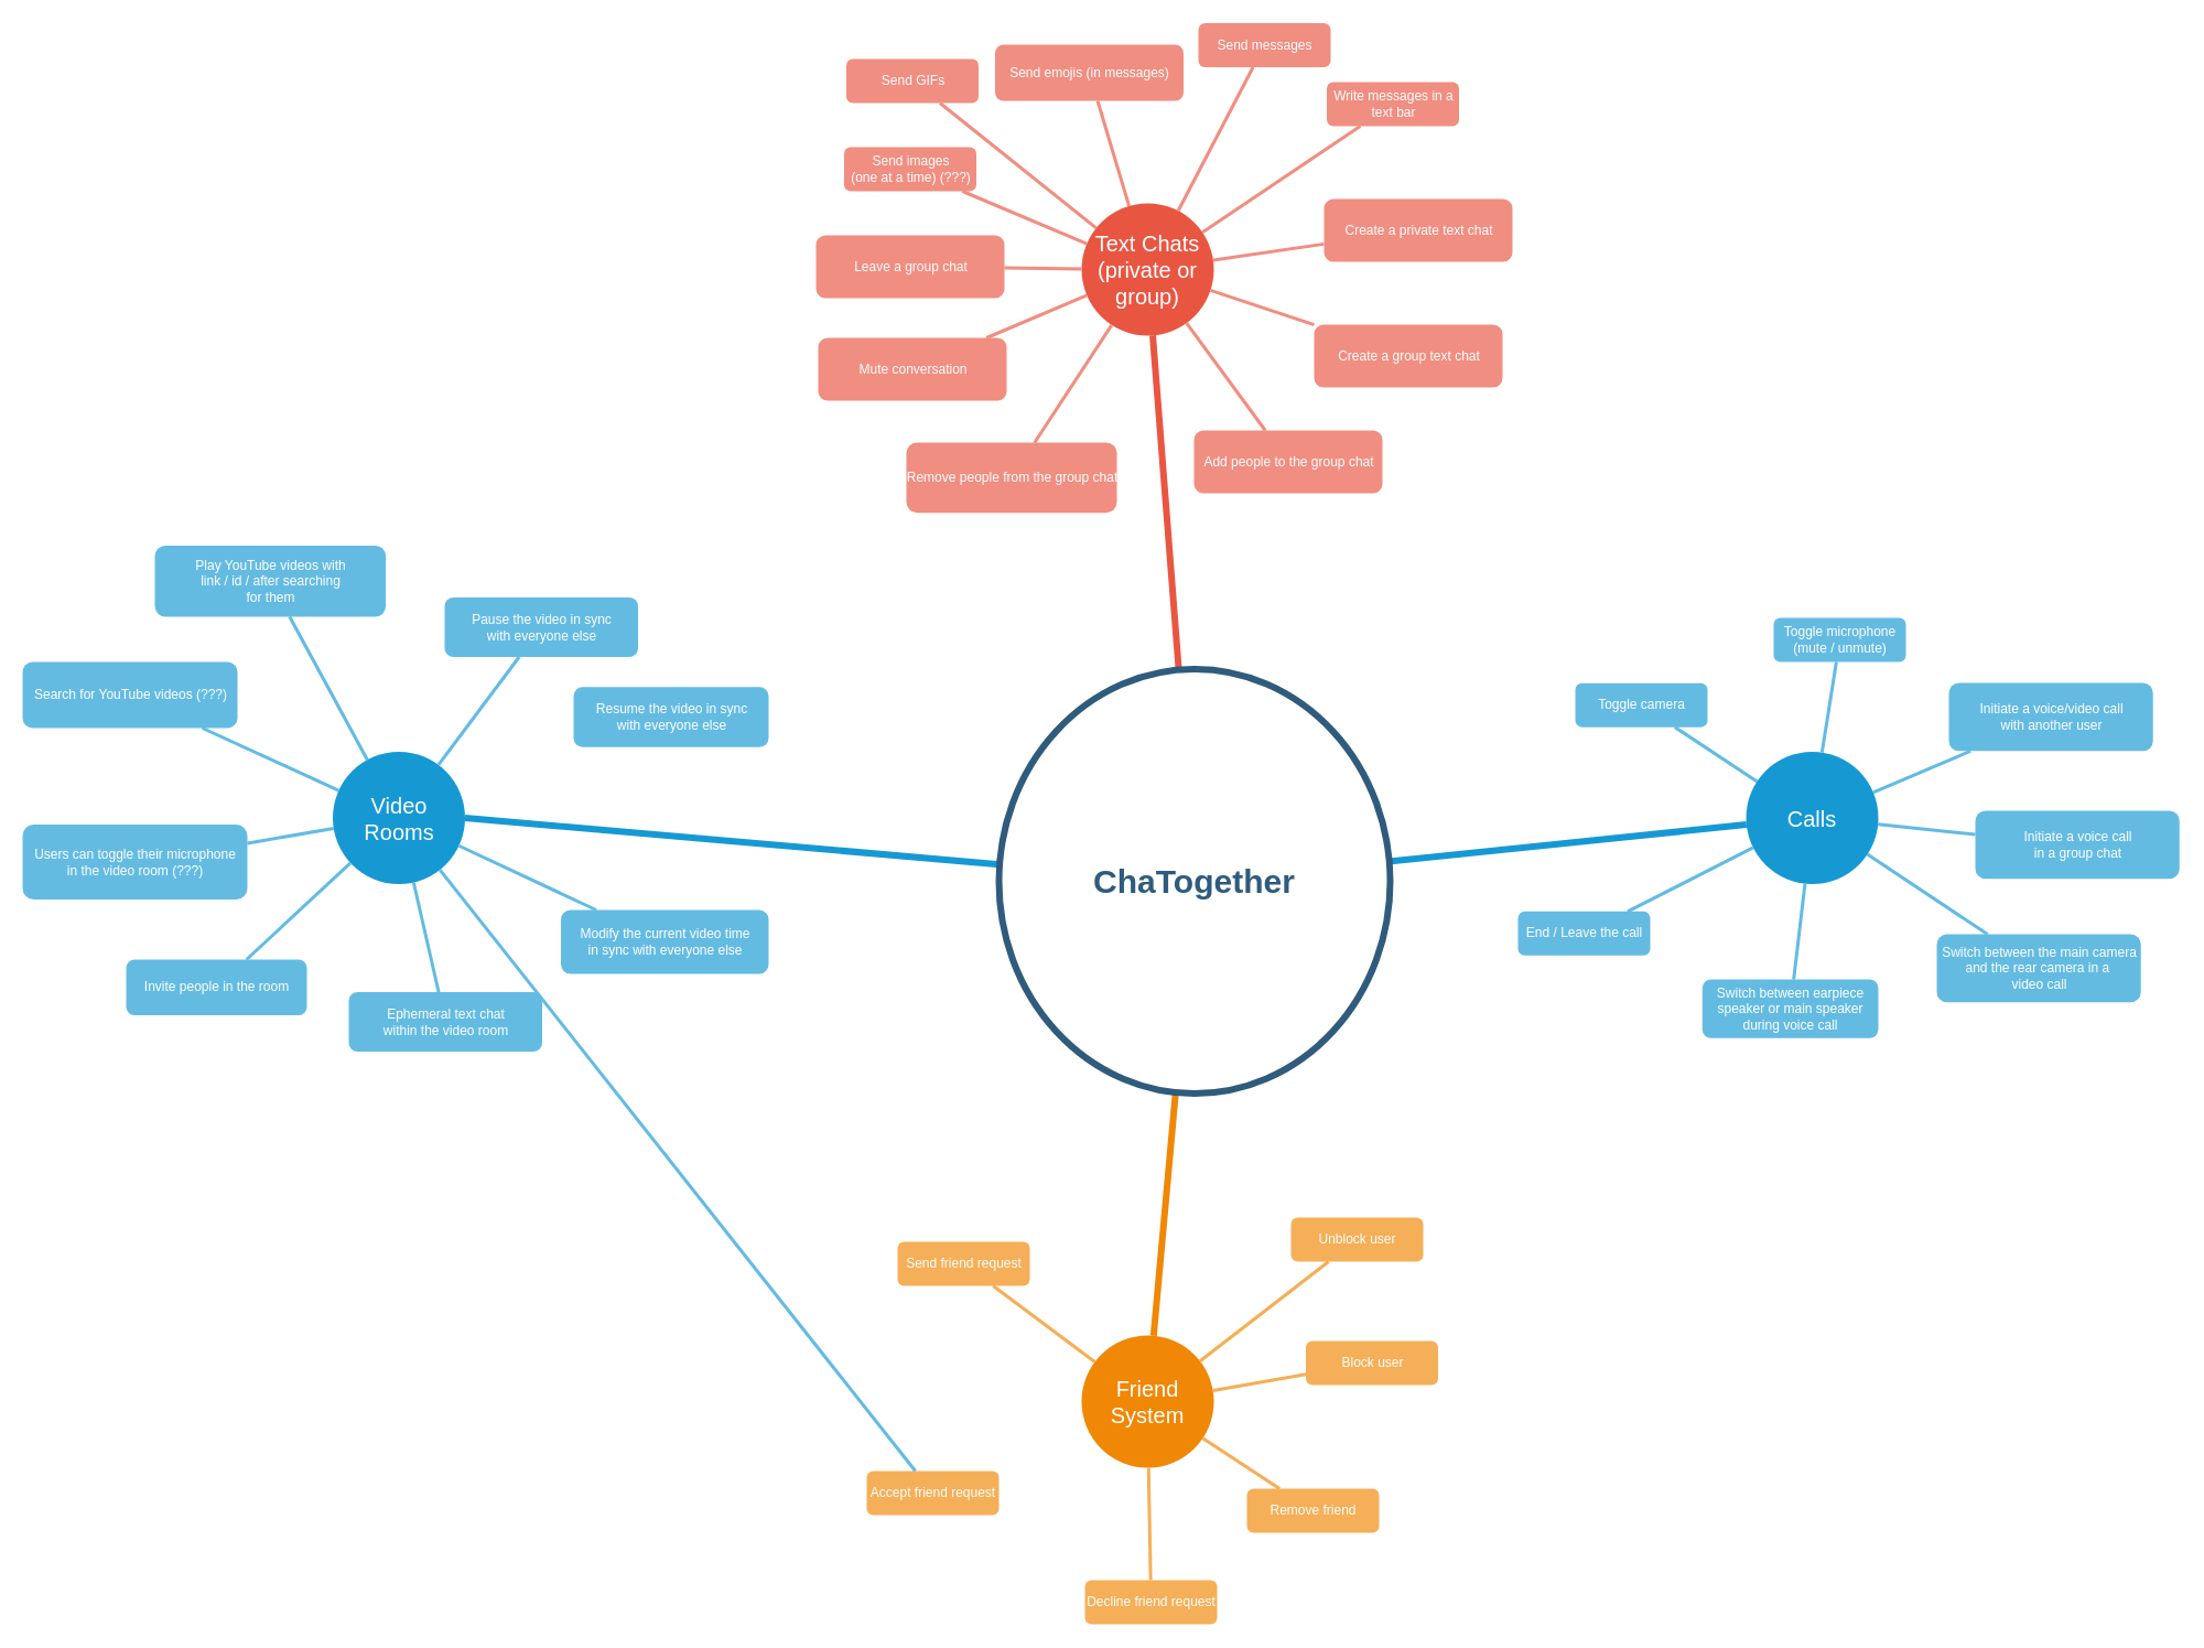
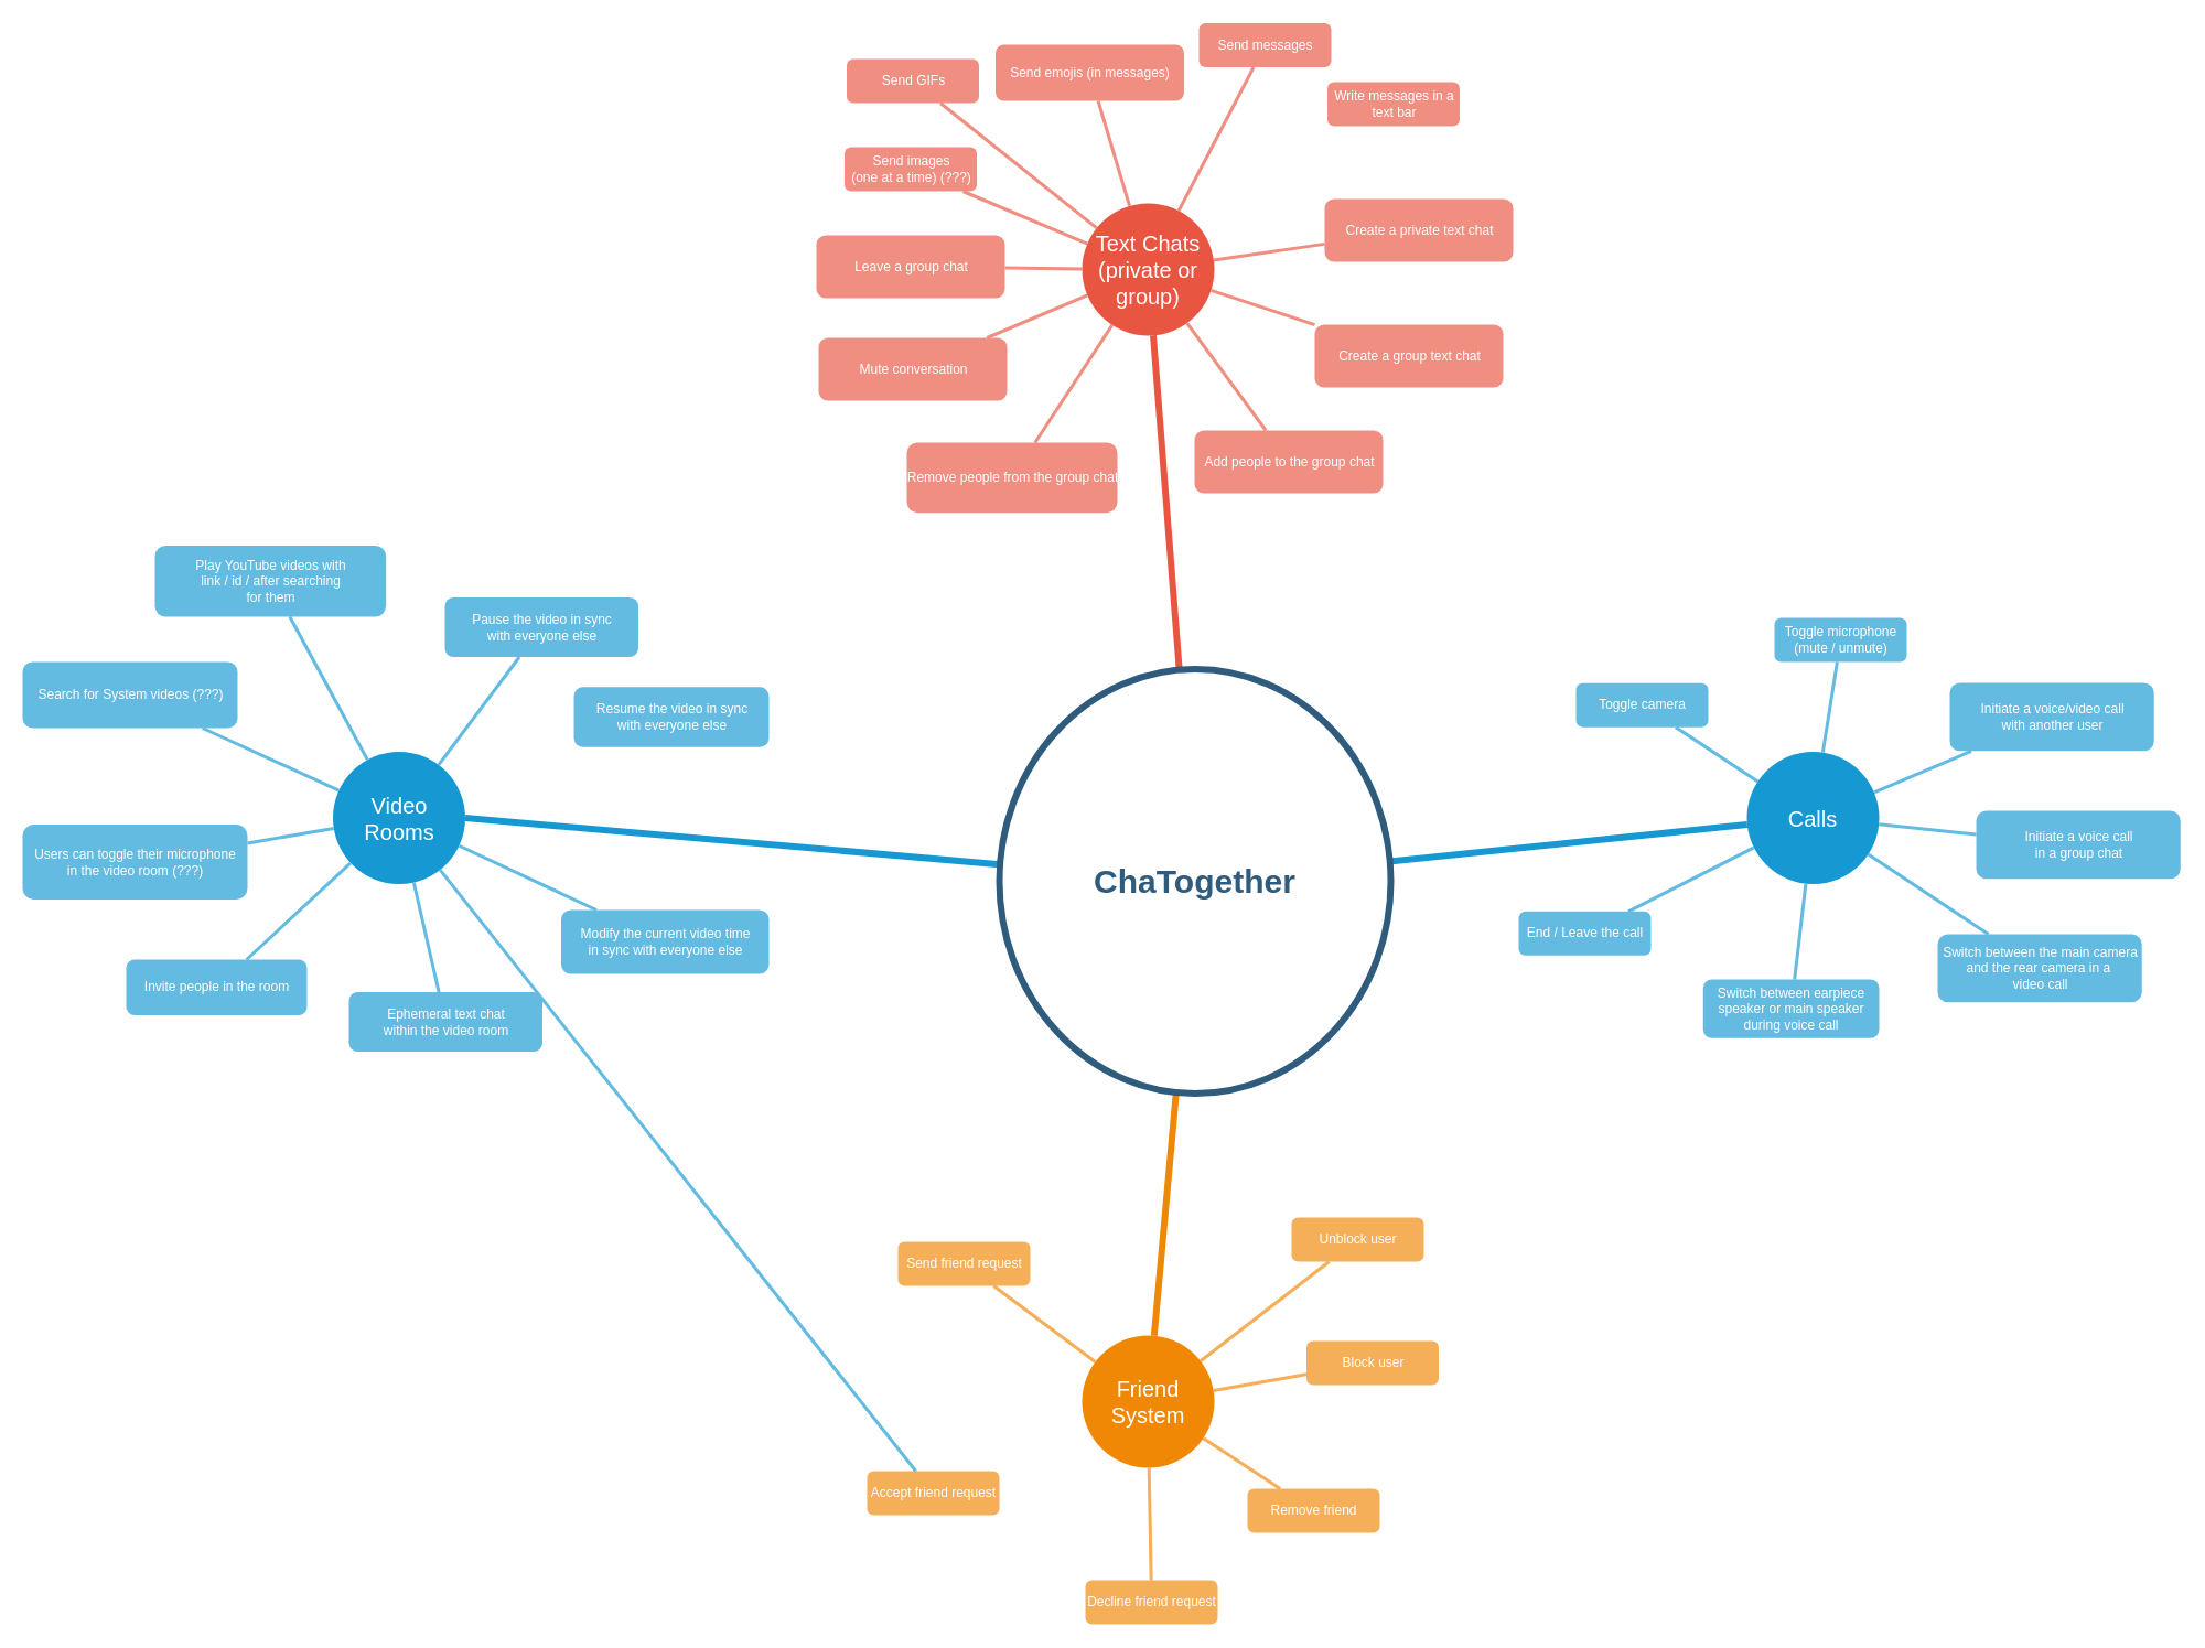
- <mxCell id="27" value="" style="edgeStyle=none;endArrow=none;strokeWidth=3;strokeColor=#F08E81;html=1;" parent="1" source="3" target="23" edge="1"><mxGeometry x="31" y="106.5" width="100" height="100" as="geometry"><mxPoint x="-686.5" y="40" as="sourcePoint" /><mxPoint x="-586.5" y="-60" as="targetPoint" /></mxGeometry></mxCell>
- <mxCell id="43" value="Search for YouTube videos (???)" style="rounded=1;fillColor=#64BBE2;strokeColor=none;strokeWidth=3;shadow=0;html=1;fontColor=#FFFFFF;" parent="1" vertex="1"><mxGeometry x="20" y="600" width="195" height="60" as="geometry" /></mxCell>
+ <mxCell id="43" value="Search for System videos (???)" style="rounded=1;fillColor=#64BBE2;strokeColor=none;strokeWidth=3;shadow=0;html=1;fontColor=#FFFFFF;" parent="1" vertex="1"><mxGeometry x="20" y="600" width="195" height="60" as="geometry" /></mxCell>
